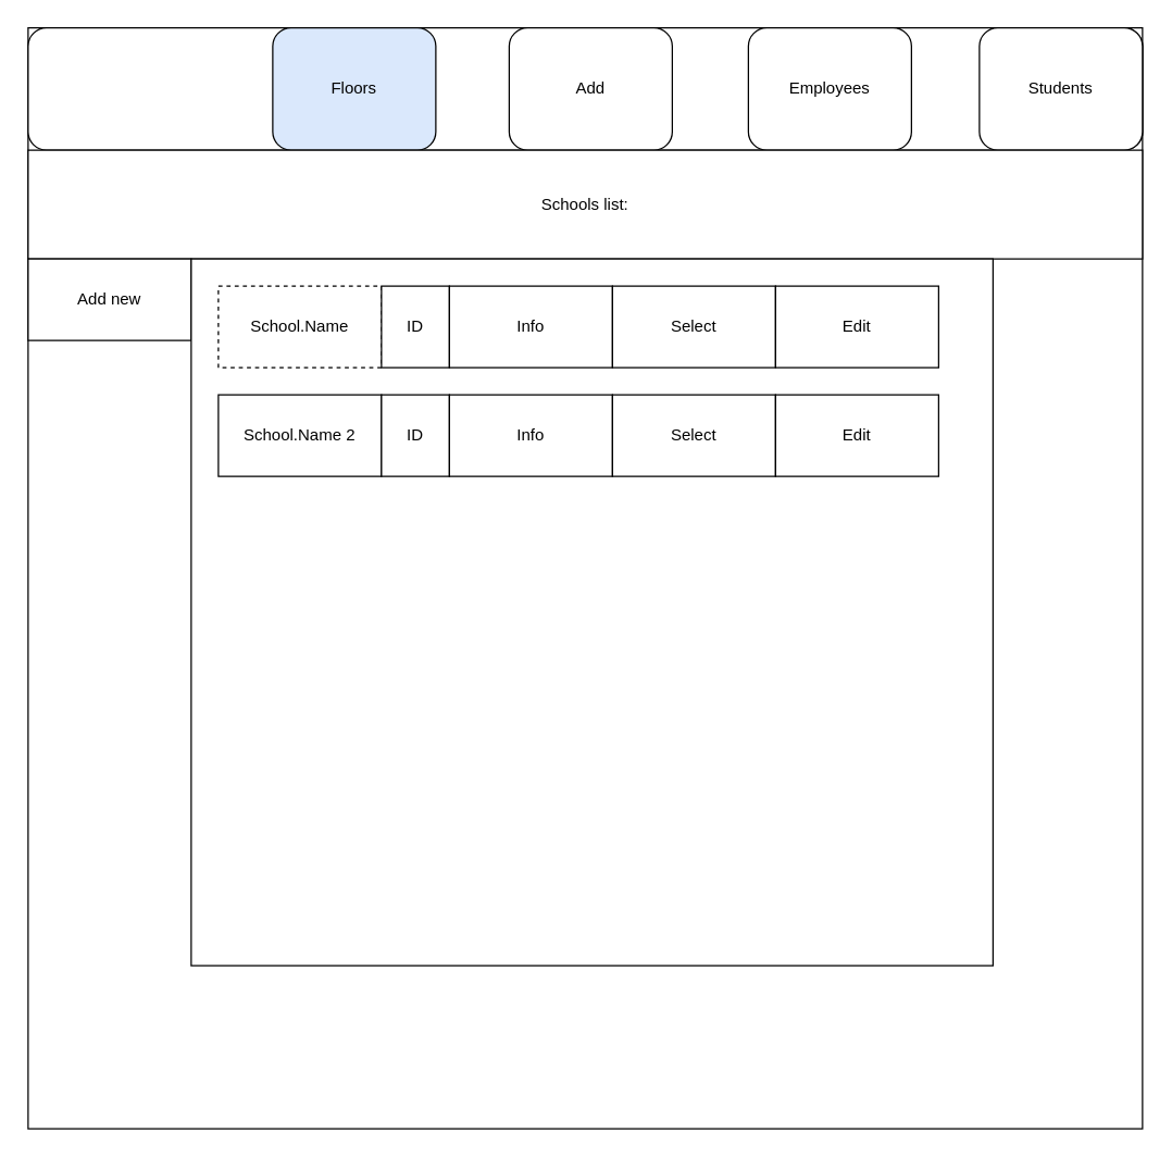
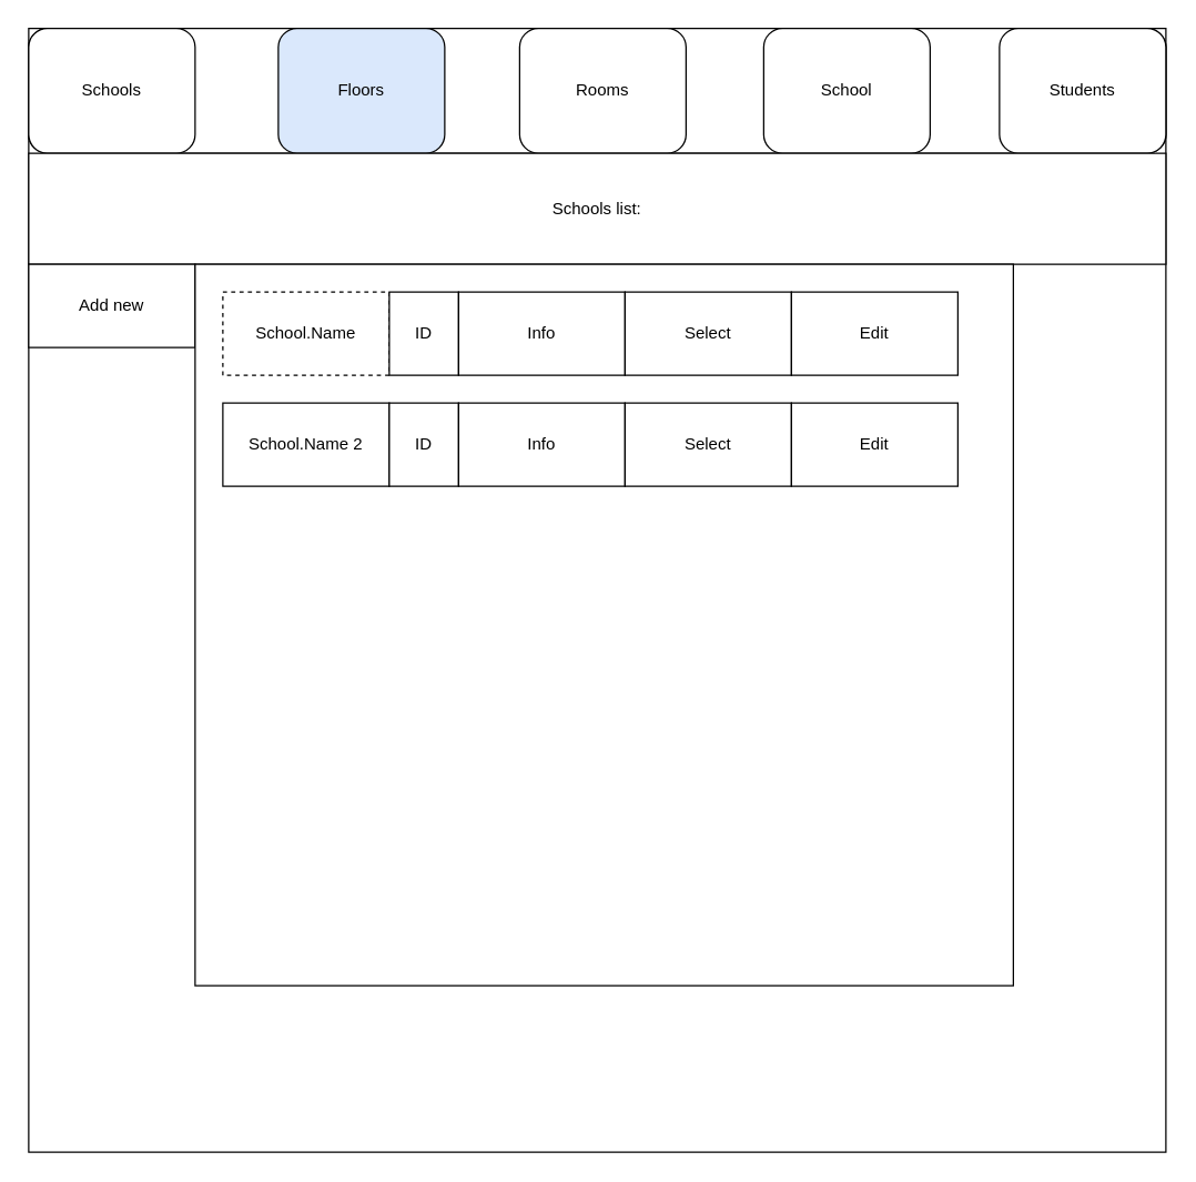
+ <mxCell id="4" value="Schools" style="rounded=1;whiteSpace=wrap;html=1;" vertex="1" parent="1"><mxGeometry width="120" height="90" as="geometry" x="20" y="20" /></mxCell>
- <mxCell id="6" value="Add" style="rounded=1;whiteSpace=wrap;html=1;" vertex="1" parent="1"><mxGeometry x="374" width="120" height="90" as="geometry" y="20" /></mxCell>
+ <mxCell id="6" value="Rooms" style="rounded=1;whiteSpace=wrap;html=1;" vertex="1" parent="1"><mxGeometry x="374" width="120" height="90" as="geometry" y="20" /></mxCell>
- <mxCell id="7" value="Employees" style="rounded=1;whiteSpace=wrap;html=1;" vertex="1" parent="1"><mxGeometry x="550" width="120" height="90" as="geometry" y="20" /></mxCell>
+ <mxCell id="7" value="School" style="rounded=1;whiteSpace=wrap;html=1;" vertex="1" parent="1"><mxGeometry x="550" width="120" height="90" as="geometry" y="20" /></mxCell>
